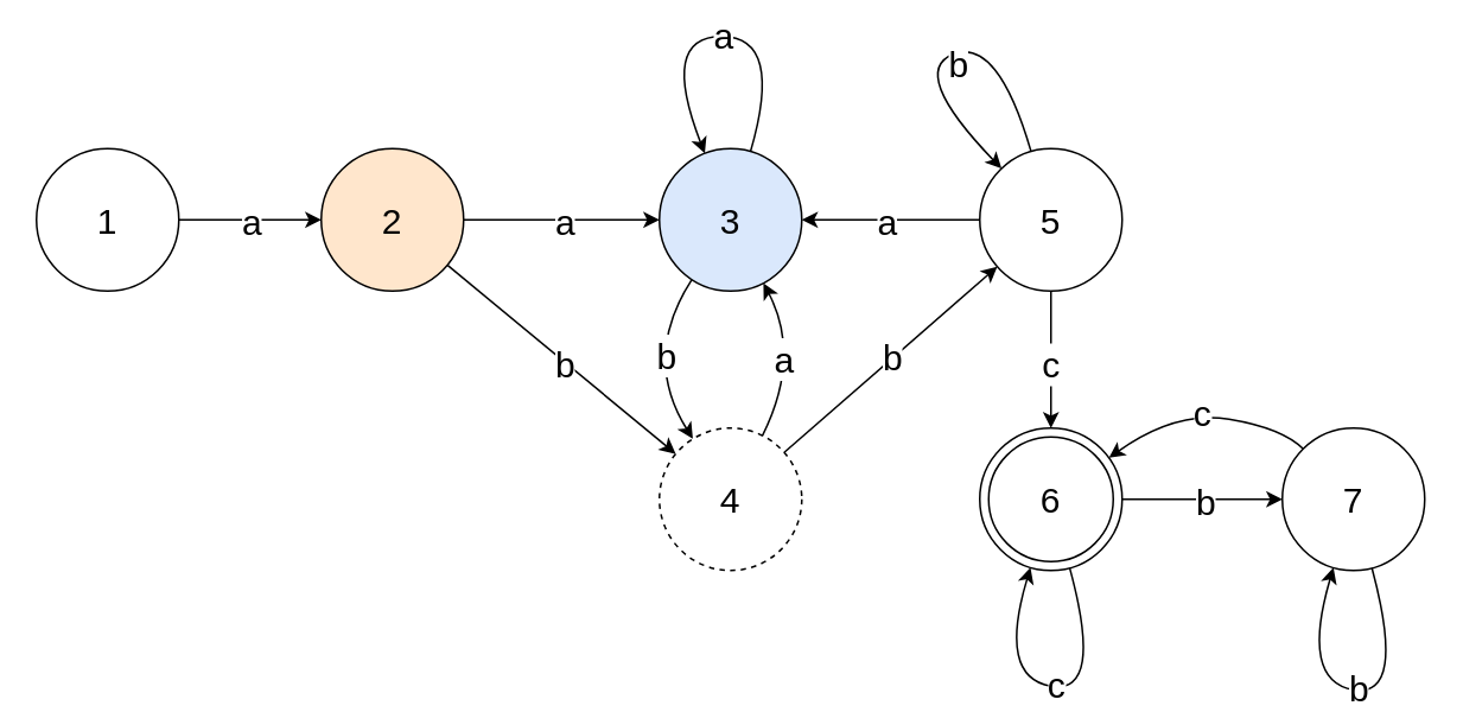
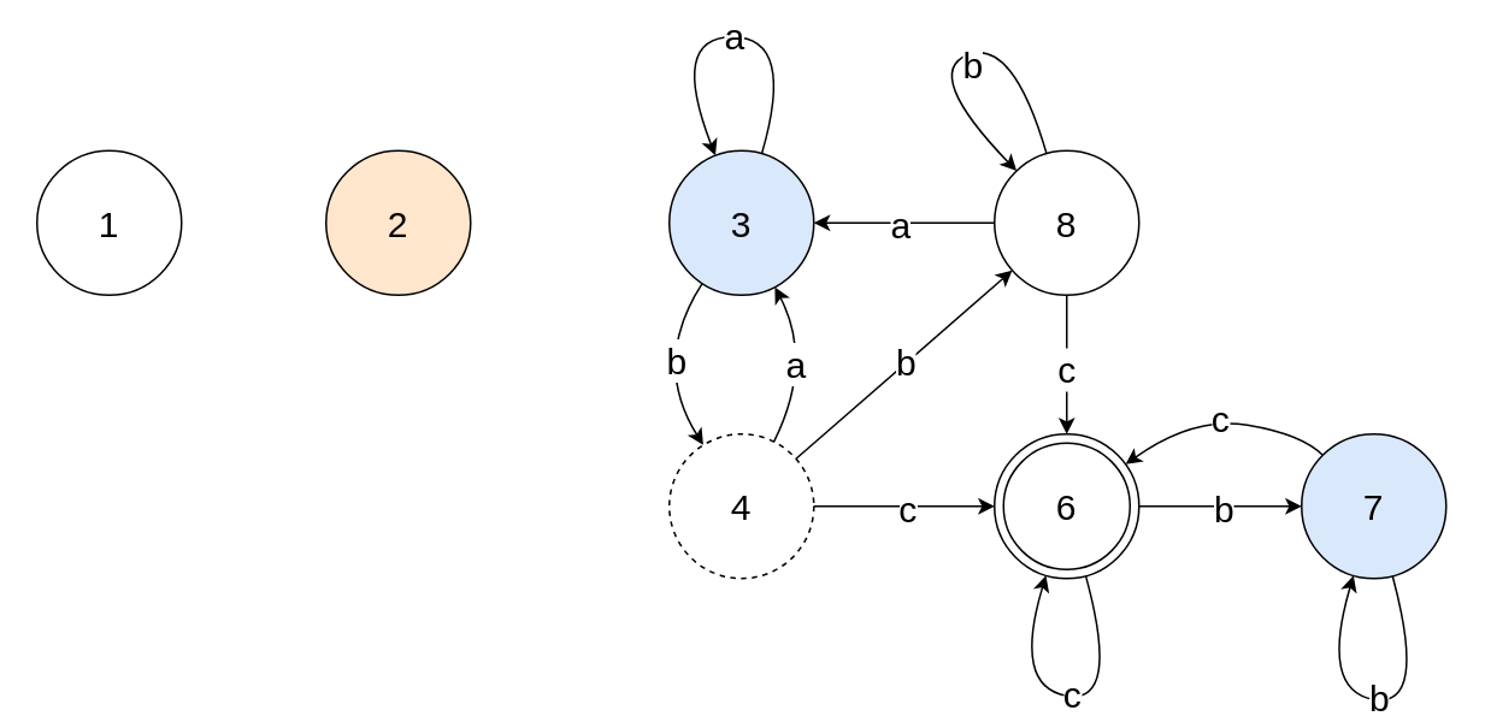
- <mxCell id="4" style="edgeStyle=none;html=1;exitX=1;exitY=0.5;exitDx=0;exitDy=0;fontSize=16;entryX=0;entryY=0.5;entryDx=0;entryDy=0;" parent="1" source="3" target="7" edge="1"><mxGeometry relative="1" as="geometry"><mxPoint x="168" y="89.64" as="sourcePoint" /><mxPoint x="289.92" y="-7" as="targetPoint" /></mxGeometry></mxCell>
- <mxCell id="5" value="&lt;font&gt;a&lt;/font&gt;" style="edgeLabel;html=1;align=center;verticalAlign=middle;resizable=0;points=[];fontSize=20;" parent="4" vertex="1" connectable="0"><mxGeometry x="0.035" relative="1" as="geometry"><mxPoint x="-1" as="offset" /></mxGeometry></mxCell>
- <mxCell id="12" style="edgeStyle=none;html=1;fontSize=16;" parent="1" source="7" target="9" edge="1"><mxGeometry relative="1" as="geometry"><mxPoint x="110" y="133" as="sourcePoint" /><mxPoint x="190" y="133" as="targetPoint" /></mxGeometry></mxCell>
- <mxCell id="13" value="&lt;font&gt;a&lt;/font&gt;" style="edgeLabel;html=1;align=center;verticalAlign=middle;resizable=0;points=[];fontSize=20;" parent="12" vertex="1" connectable="0"><mxGeometry x="0.035" relative="1" as="geometry"><mxPoint x="-1" as="offset" /></mxGeometry></mxCell>
- <mxCell id="23" value="5" style="ellipse;whiteSpace=wrap;html=1;aspect=fixed;fontSize=20;" vertex="1" parent="22"><mxGeometry width="80" height="80" as="geometry" /></mxCell>
+ <mxCell id="23" value="8" style="ellipse;whiteSpace=wrap;html=1;aspect=fixed;fontSize=20;" vertex="1" parent="22"><mxGeometry width="80" height="80" as="geometry" /></mxCell>
- <mxCell id="16" style="edgeStyle=none;html=1;fontSize=16;" parent="1" source="7" target="15" edge="1"><mxGeometry relative="1" as="geometry"><mxPoint x="230" y="93" as="sourcePoint" /><mxPoint x="230" y="-20" as="targetPoint" /></mxGeometry></mxCell>
- <mxCell id="17" value="&lt;font&gt;b&lt;/font&gt;" style="edgeLabel;html=1;align=center;verticalAlign=middle;resizable=0;points=[];fontSize=20;" parent="16" vertex="1" connectable="0"><mxGeometry x="0.035" relative="1" as="geometry"><mxPoint x="-1" as="offset" /></mxGeometry></mxCell>
+ <mxCell id="31" style="edgeStyle=none;html=1;fontSize=16;" edge="1" parent="1" source="15" target="27"><mxGeometry relative="1" as="geometry"><mxPoint x="440" y="230" as="sourcePoint" /><mxPoint x="540" y="230" as="targetPoint" /></mxGeometry></mxCell>
+ <mxCell id="32" value="&lt;font&gt;c&lt;/font&gt;" style="edgeLabel;html=1;align=center;verticalAlign=middle;resizable=0;points=[];fontSize=20;" vertex="1" connectable="0" parent="31"><mxGeometry x="0.035" relative="1" as="geometry"><mxPoint x="-1" as="offset" /></mxGeometry></mxCell>
- <mxCell id="40" value="7" style="ellipse;whiteSpace=wrap;html=1;aspect=fixed;fontSize=20;" vertex="1" parent="39"><mxGeometry width="80" height="80" as="geometry" /></mxCell>
+ <mxCell id="40" value="7" style="ellipse;whiteSpace=wrap;html=1;aspect=fixed;fontSize=20;fillColor=#dae8fc;" vertex="1" parent="39"><mxGeometry width="80" height="80" as="geometry" /></mxCell>
